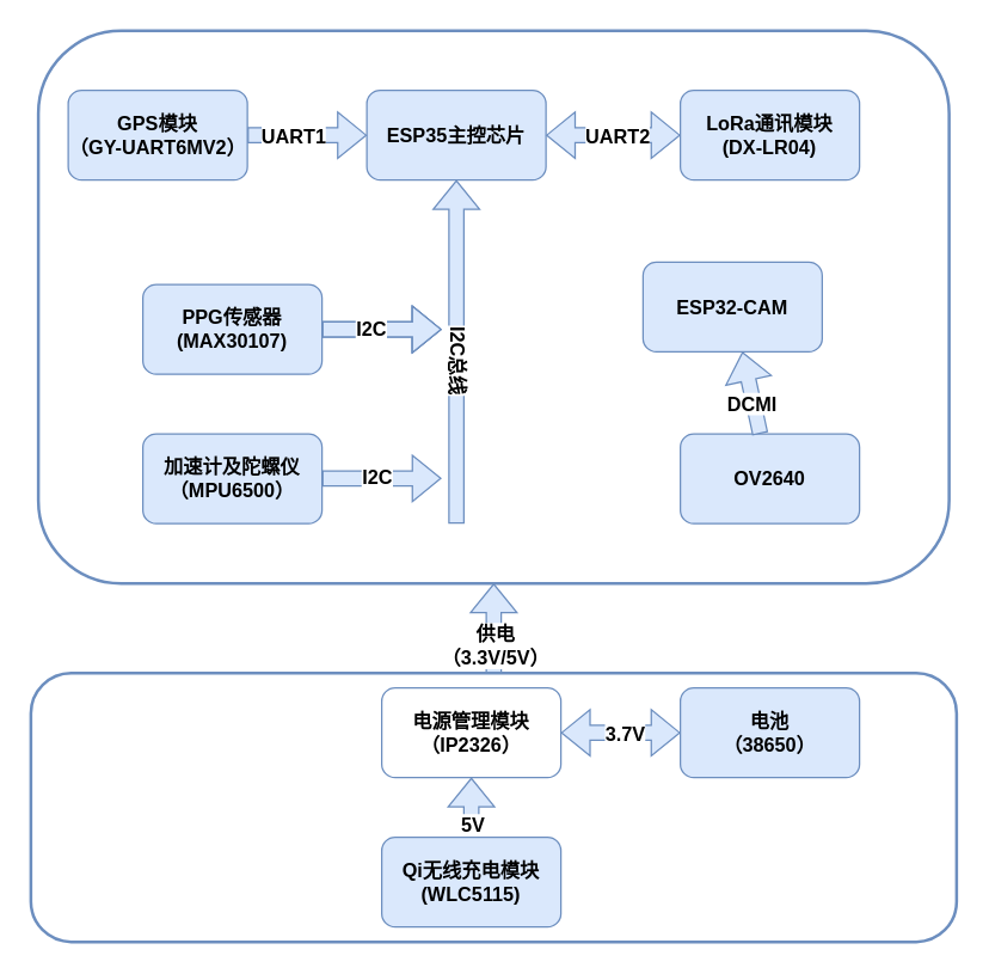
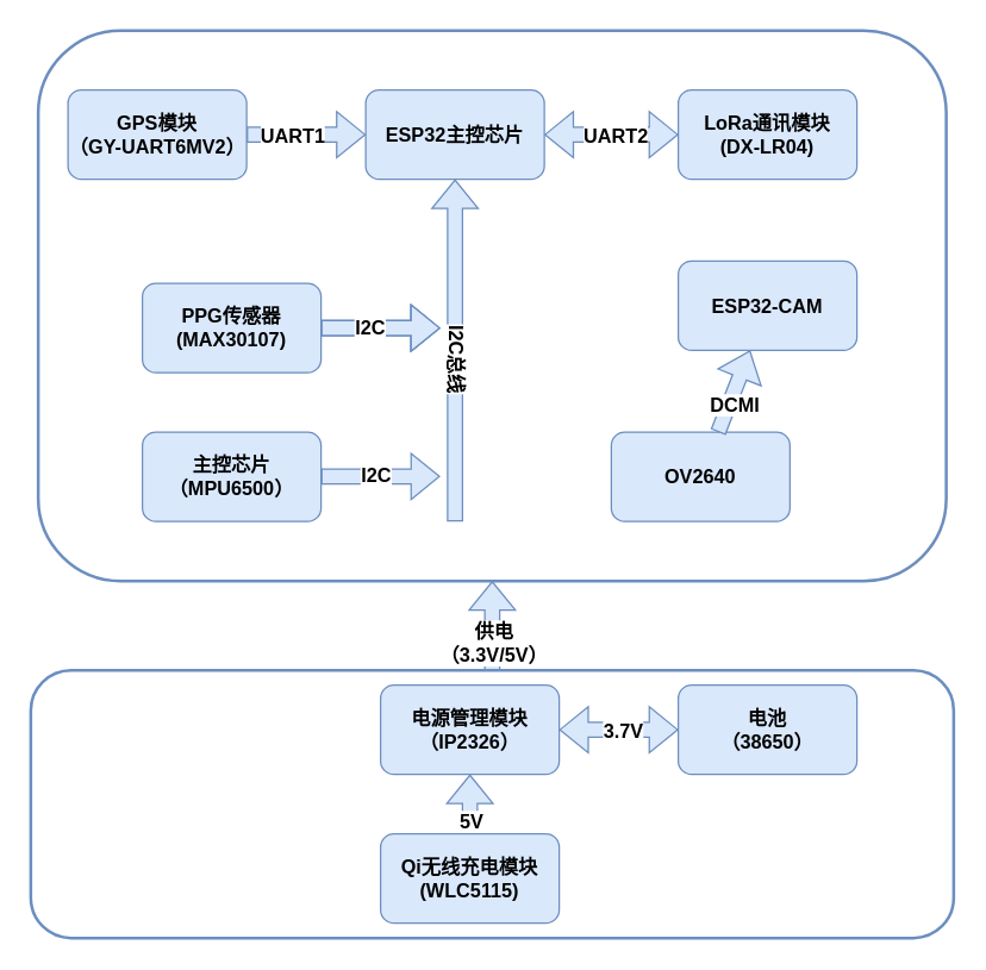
- <mxCell id="4" value="ESP35主控芯片" style="rounded=1;whiteSpace=wrap;html=1;fillColor=#dae8fc;strokeColor=#6c8ebf;fontSize=13;fontStyle=1" vertex="1" parent="1"><mxGeometry x="245" y="60" width="120" height="60" as="geometry" /></mxCell>
+ <mxCell id="4" value="ESP32主控芯片" style="rounded=1;whiteSpace=wrap;html=1;fillColor=#dae8fc;strokeColor=#6c8ebf;fontSize=13;fontStyle=1" vertex="1" parent="1"><mxGeometry x="245" y="60" width="120" height="60" as="geometry" /></mxCell>
- <mxCell id="30" value="ESP32-CAM" style="rounded=1;whiteSpace=wrap;html=1;fillColor=#dae8fc;strokeColor=#6c8ebf;fontSize=13;fontStyle=1" vertex="1" parent="1"><mxGeometry x="430" y="175" width="120" height="60" as="geometry" /></mxCell>
+ <mxCell id="30" value="ESP32-CAM" style="rounded=1;whiteSpace=wrap;html=1;fillColor=#dae8fc;strokeColor=#6c8ebf;fontSize=13;fontStyle=1" vertex="1" parent="1"><mxGeometry x="455" y="175" width="120" height="60" as="geometry" /></mxCell>
- <mxCell id="6" value="&lt;div style=&quot;font-size: 13px;&quot;&gt;加速计及陀螺仪&lt;/div&gt;（MPU6500）" style="rounded=1;whiteSpace=wrap;html=1;fillColor=#dae8fc;strokeColor=#6c8ebf;fontSize=13;fontStyle=1" vertex="1" parent="1"><mxGeometry x="95" y="290" width="120" height="60" as="geometry" /></mxCell>
+ <mxCell id="6" value="&lt;div style=&quot;font-size: 13px;&quot;&gt;主控芯片&lt;/div&gt;（MPU6500）" style="rounded=1;whiteSpace=wrap;html=1;fillColor=#dae8fc;strokeColor=#6c8ebf;fontSize=13;fontStyle=1" vertex="1" parent="1"><mxGeometry x="95" y="290" width="120" height="60" as="geometry" /></mxCell>
- <mxCell id="31" value="OV2640" style="rounded=1;whiteSpace=wrap;html=1;fillColor=#dae8fc;strokeColor=#6c8ebf;fontSize=13;fontStyle=1" vertex="1" parent="1"><mxGeometry x="455" y="290" width="120" height="60" as="geometry" /></mxCell>
+ <mxCell id="31" value="OV2640" style="rounded=1;whiteSpace=wrap;html=1;fillColor=#dae8fc;strokeColor=#6c8ebf;fontSize=13;fontStyle=1" vertex="1" parent="1"><mxGeometry x="410" y="290" width="120" height="60" as="geometry" /></mxCell>
- <mxCell id="9" value="电源管理模块&lt;div style=&quot;font-size: 13px;&quot;&gt;（IP2326）&lt;/div&gt;" style="rounded=1;whiteSpace=wrap;html=1;fillColor=#ffffff;strokeColor=#6c8ebf;fontSize=13;fontStyle=1;" vertex="1" parent="1"><mxGeometry x="255" y="460" width="120" height="60" as="geometry" /></mxCell>
+ <mxCell id="9" value="电源管理模块&lt;div style=&quot;font-size: 13px;&quot;&gt;（IP2326）&lt;/div&gt;" style="rounded=1;whiteSpace=wrap;html=1;fillColor=#dae8fc;strokeColor=#6c8ebf;fontSize=13;fontStyle=1" vertex="1" parent="1"><mxGeometry x="255" y="460" width="120" height="60" as="geometry" /></mxCell>
